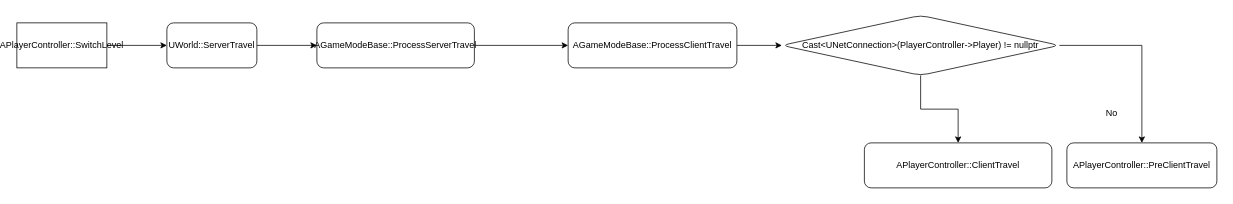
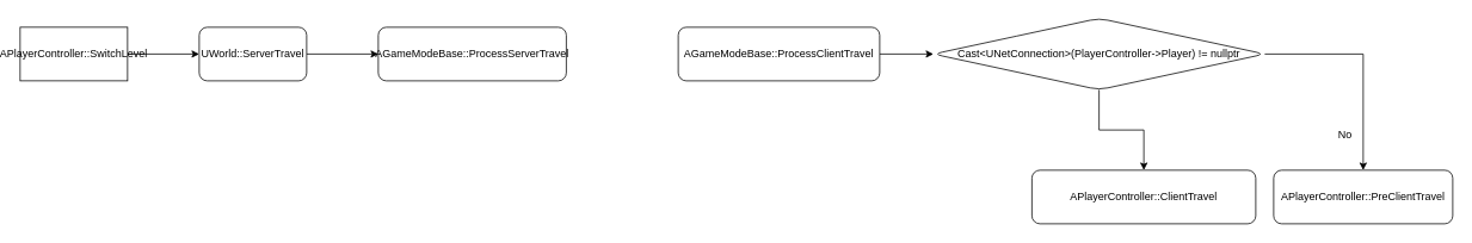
- <mxCell id="6" value="" style="edgeStyle=orthogonalEdgeStyle;rounded=0;orthogonalLoop=1;jettySize=auto;html=1;" edge="1" parent="1" source="7" target="9"><mxGeometry relative="1" as="geometry" /></mxCell>
- <mxCell id="15" value="No" style="text;html=1;strokeColor=none;fillColor=none;align=center;verticalAlign=middle;whiteSpace=wrap;rounded=0;" vertex="1" parent="1"><mxGeometry x="1460" y="140" width="40" height="20" as="geometry" /></mxCell>
+ <mxCell id="15" value="No" style="text;html=1;strokeColor=none;fillColor=none;align=center;verticalAlign=middle;whiteSpace=wrap;rounded=0;" vertex="1" parent="1"><mxGeometry x="1480" y="140" width="40" height="20" as="geometry" /></mxCell>
